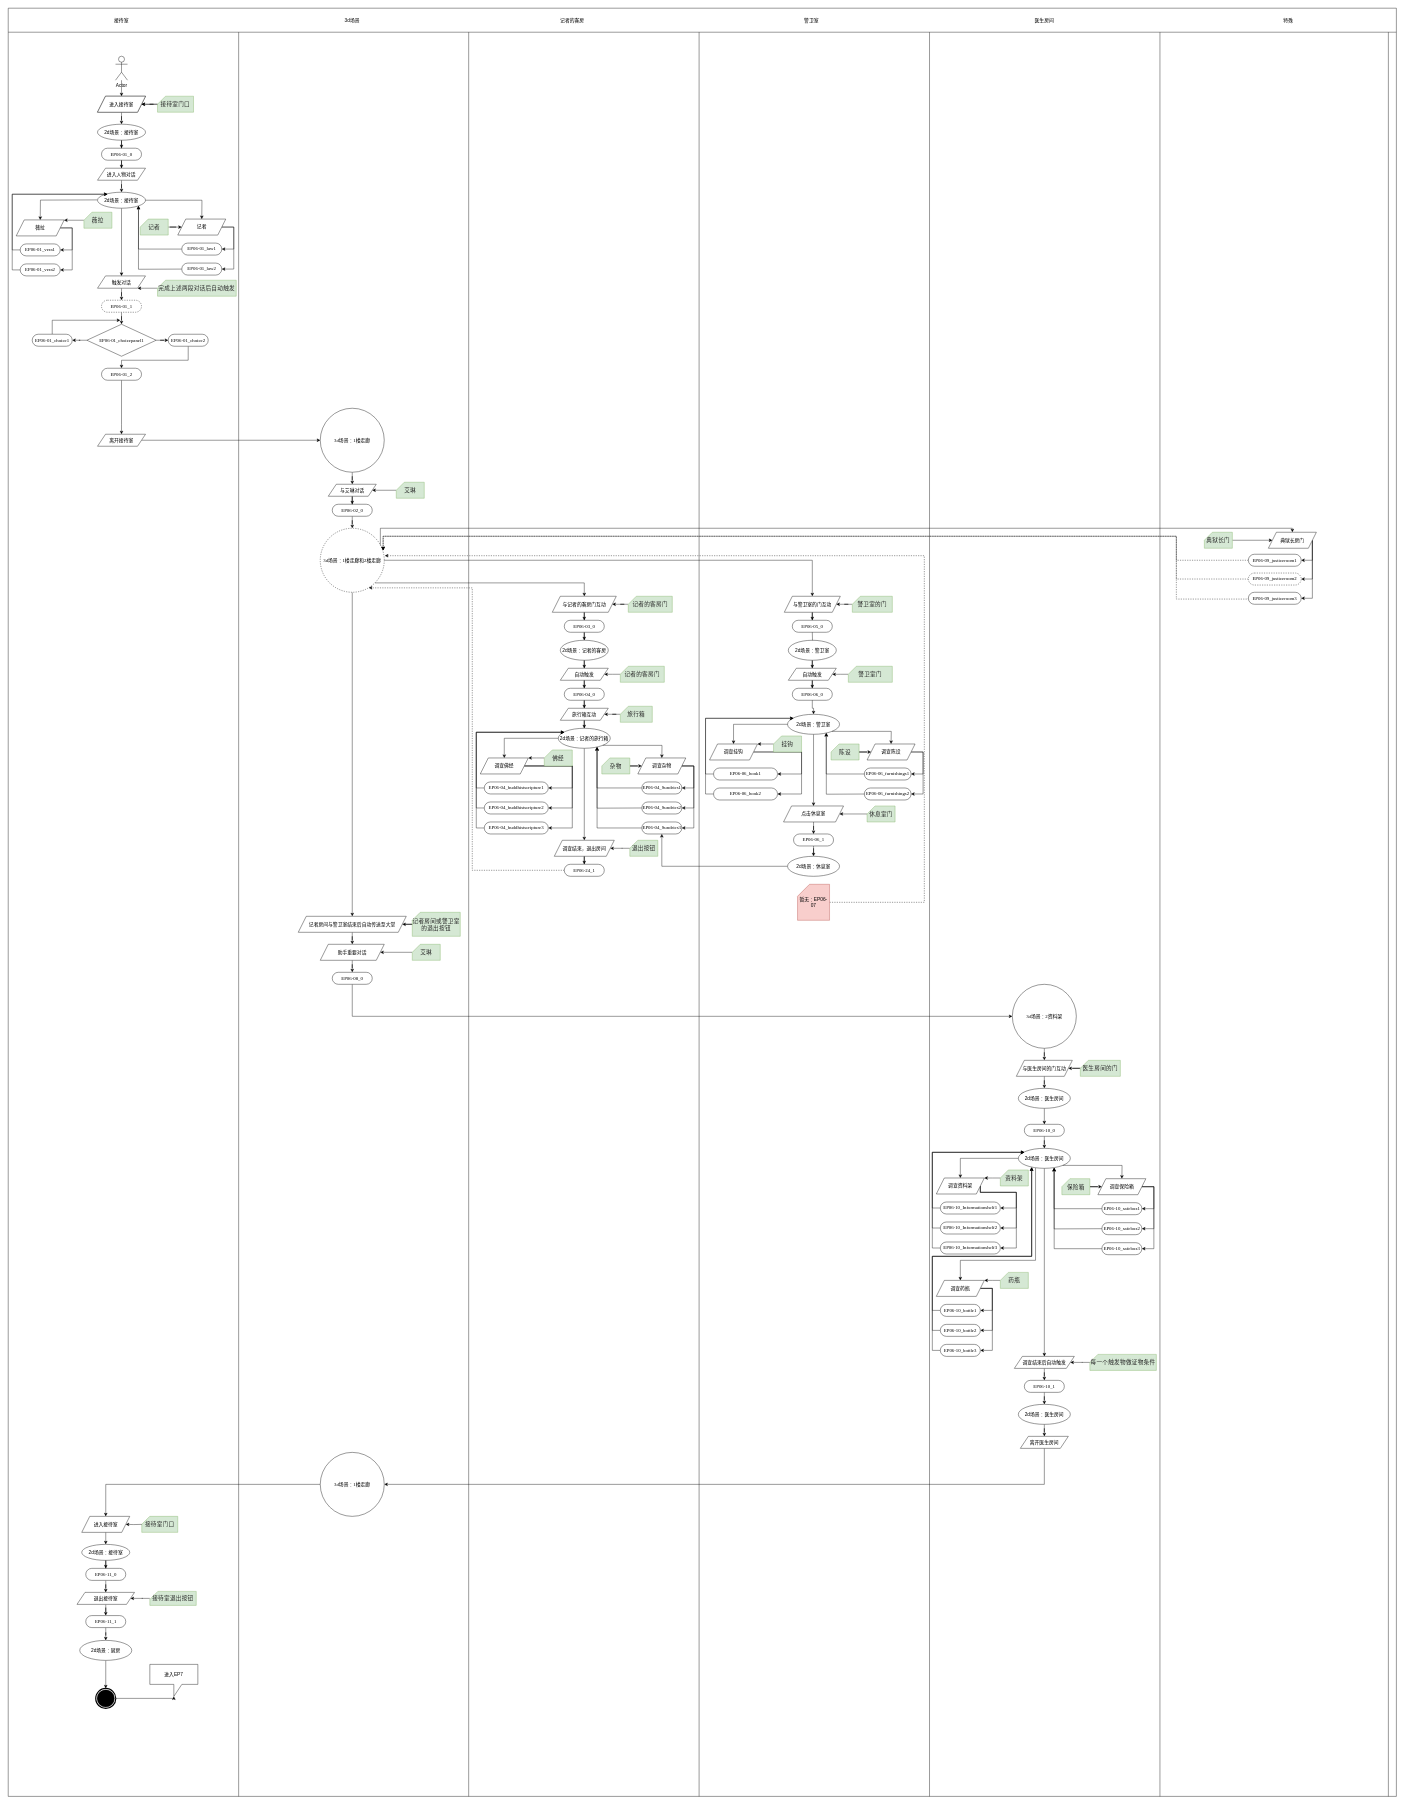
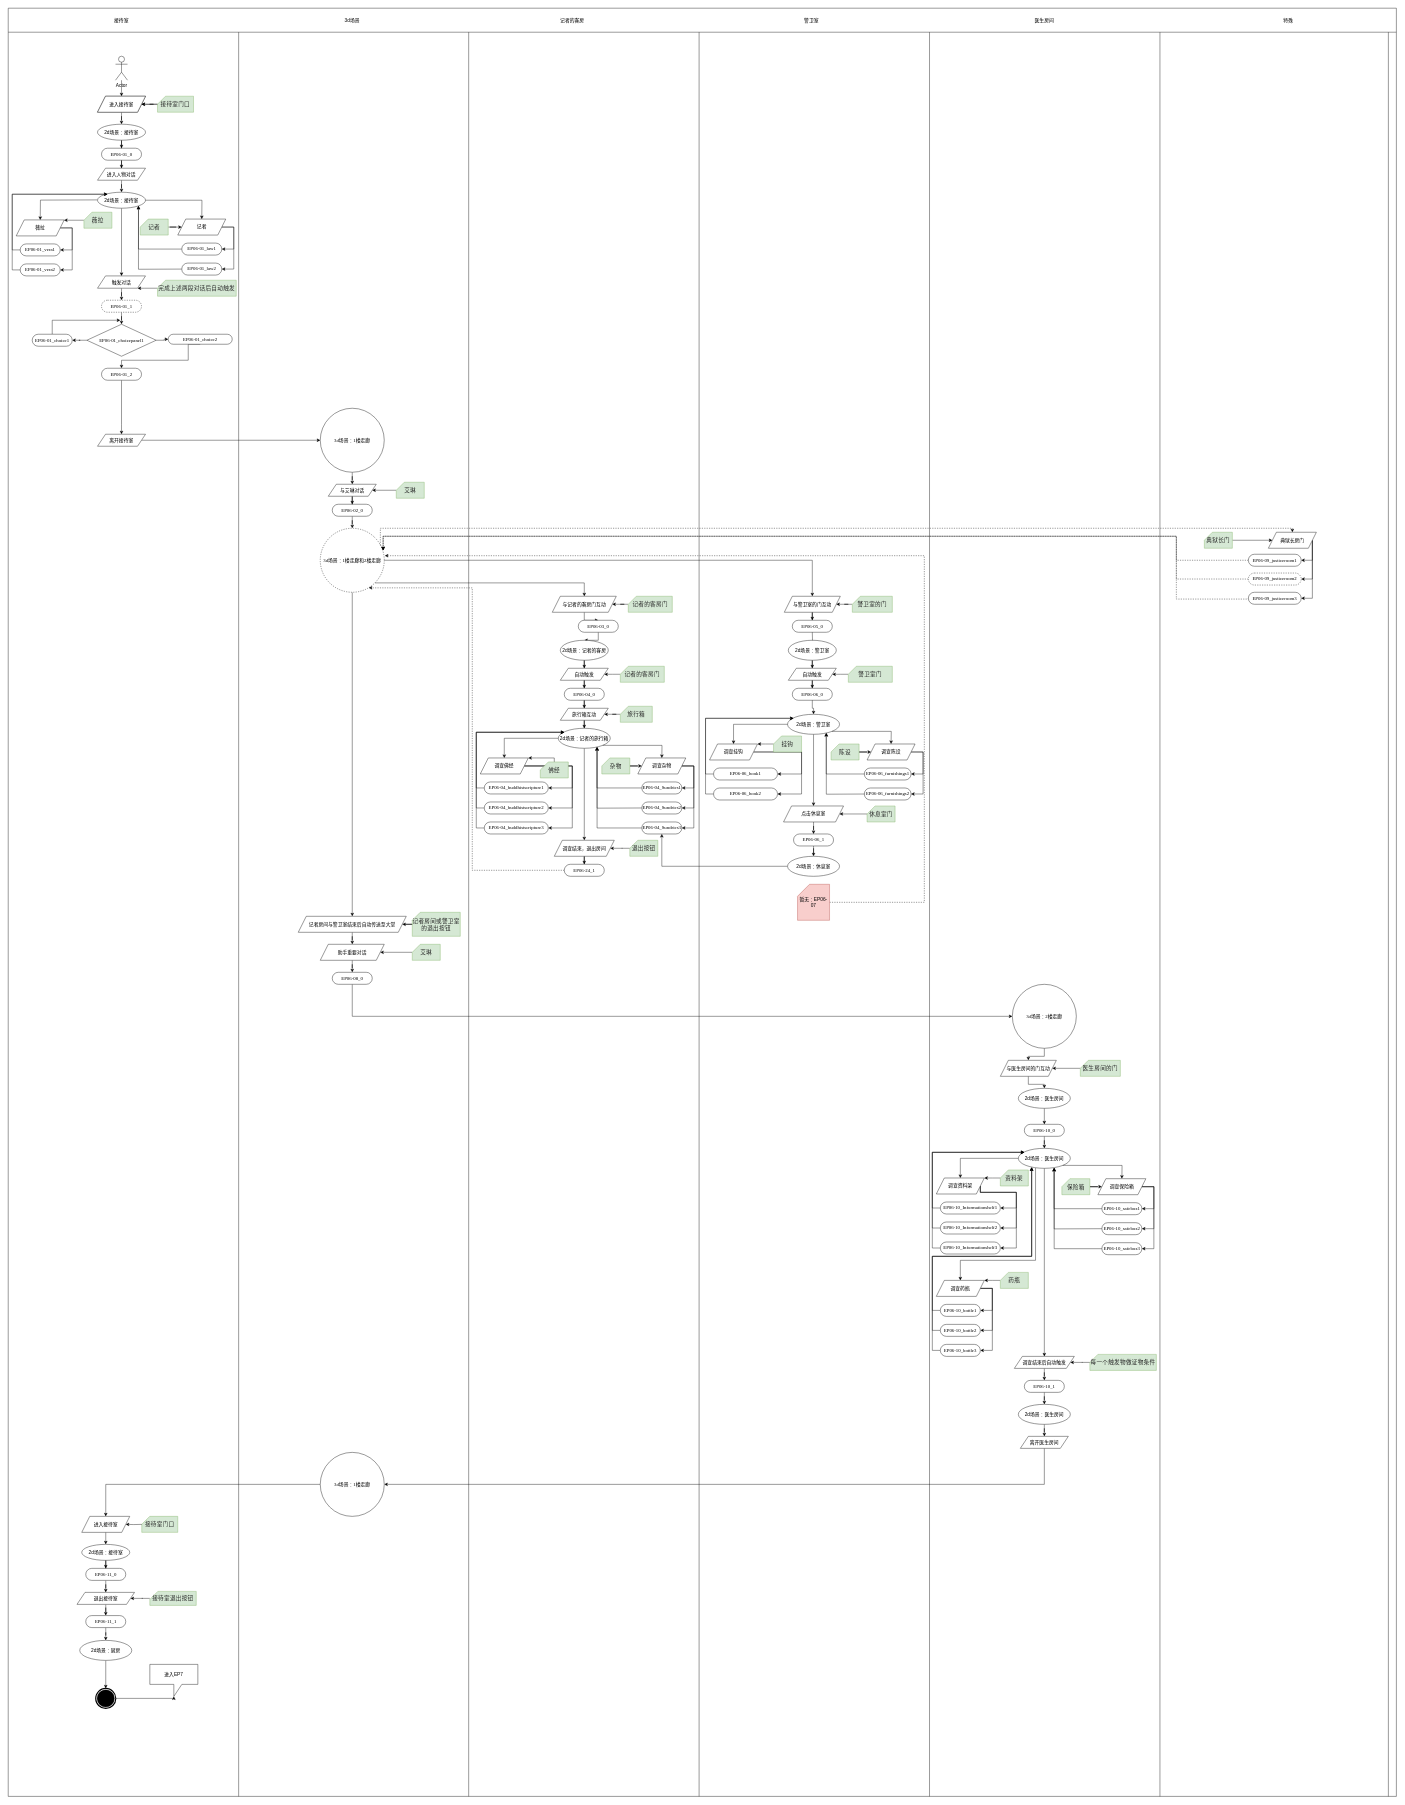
- <mxCell id="58" value="EP06-01_choice2" style="rounded=1;whiteSpace=wrap;html=1;shadow=0;comic=0;labelBackgroundColor=none;strokeWidth=1;fontFamily=Verdana;fontSize=12;align=center;arcSize=50;" vertex="1" parent="1"><mxGeometry x="419.94" y="835" width="100" height="30" as="geometry" /></mxCell>
+ <mxCell id="58" value="EP06-01_choice2" style="rounded=1;whiteSpace=wrap;html=1;shadow=0;comic=0;labelBackgroundColor=none;strokeWidth=1;fontFamily=Verdana;fontSize=12;align=center;arcSize=50;" vertex="1" parent="1"><mxGeometry x="419.94" y="835" width="160" height="25" as="geometry" /></mxCell>
- <mxCell id="185" style="edgeStyle=orthogonalEdgeStyle;rounded=0;orthogonalLoop=1;jettySize=auto;html=1;exitX=0.939;exitY=0.265;exitDx=0;exitDy=0;fontFamily=Verdana;exitPerimeter=0;entryX=0.5;entryY=0;entryDx=0;entryDy=0;" edge="1" parent="1" source="74" target="193"><mxGeometry relative="1" as="geometry"><mxPoint x="3685.22" y="1290.014" as="sourcePoint" /><mxPoint x="3832.09" y="1321.92" as="targetPoint" /><Array as="points"><mxPoint x="950" y="1320" /><mxPoint x="3230" y="1320" /></Array></mxGeometry></mxCell>
+ <mxCell id="185" style="edgeStyle=orthogonalEdgeStyle;rounded=0;orthogonalLoop=1;jettySize=auto;html=1;exitX=0.939;exitY=0.265;exitDx=0;exitDy=0;fontFamily=Verdana;exitPerimeter=0;entryX=0.5;entryY=0;entryDx=0;entryDy=0;dashed=1;" edge="1" parent="1" source="74" target="193"><mxGeometry relative="1" as="geometry"><mxPoint x="3685.22" y="1290.014" as="sourcePoint" /><mxPoint x="3832.09" y="1321.92" as="targetPoint" /><Array as="points"><mxPoint x="950" y="1320" /><mxPoint x="3230" y="1320" /></Array></mxGeometry></mxCell>
- <mxCell id="86" value="EP06-03_0" style="rounded=1;whiteSpace=wrap;html=1;shadow=0;comic=0;labelBackgroundColor=none;strokeWidth=1;fontFamily=Verdana;fontSize=12;align=center;arcSize=50;" vertex="1" parent="1"><mxGeometry x="1410" y="1550" width="100" height="30" as="geometry" /></mxCell>
+ <mxCell id="86" value="EP06-03_0" style="rounded=1;whiteSpace=wrap;html=1;shadow=0;comic=0;labelBackgroundColor=none;strokeWidth=1;fontFamily=Verdana;fontSize=12;align=center;arcSize=50;" vertex="1" parent="1"><mxGeometry x="1445" y="1550" width="100" height="30" as="geometry" /></mxCell>
- <mxCell id="111" value="&lt;span style=&quot;font-size: 10.5pt ; color: #262626 ; letter-spacing: 0.55pt&quot;&gt;佛经&lt;/span&gt;" style="shape=card;whiteSpace=wrap;html=1;size=20;fillColor=#d5e8d4;strokeColor=#82b366;" vertex="1" parent="1"><mxGeometry x="1360" y="1874.2" width="70" height="40" as="geometry" /></mxCell>
+ <mxCell id="111" value="&lt;span style=&quot;font-size: 10.5pt ; color: #262626 ; letter-spacing: 0.55pt&quot;&gt;佛经&lt;/span&gt;" style="shape=card;whiteSpace=wrap;html=1;size=20;fillColor=#d5e8d4;strokeColor=#82b366;" vertex="1" parent="1"><mxGeometry x="1350" y="1904.2" width="70" height="40" as="geometry" /></mxCell>
- <mxCell id="199" value="3d场景：2资料架" style="ellipse;whiteSpace=wrap;html=1;aspect=fixed;rounded=0;shadow=0;comic=0;strokeWidth=1;fontFamily=Verdana;" vertex="1" parent="1"><mxGeometry x="2530" y="2460" width="160" height="160" as="geometry" /></mxCell>
+ <mxCell id="199" value="3d场景：2楼走廊" style="ellipse;whiteSpace=wrap;html=1;aspect=fixed;rounded=0;shadow=0;comic=0;strokeWidth=1;fontFamily=Verdana;" vertex="1" parent="1"><mxGeometry x="2530" y="2460" width="160" height="160" as="geometry" /></mxCell>
- <mxCell id="201" value="与医生房间的门互动" style="shape=parallelogram;perimeter=parallelogramPerimeter;whiteSpace=wrap;html=1;fixedSize=1;" vertex="1" parent="1"><mxGeometry x="2540" y="2650" width="140" height="40" as="geometry" /></mxCell>
+ <mxCell id="201" value="与医生房间的门互动" style="shape=parallelogram;perimeter=parallelogramPerimeter;whiteSpace=wrap;html=1;fixedSize=1;" vertex="1" parent="1"><mxGeometry x="2500" y="2650" width="140" height="40" as="geometry" /></mxCell>
